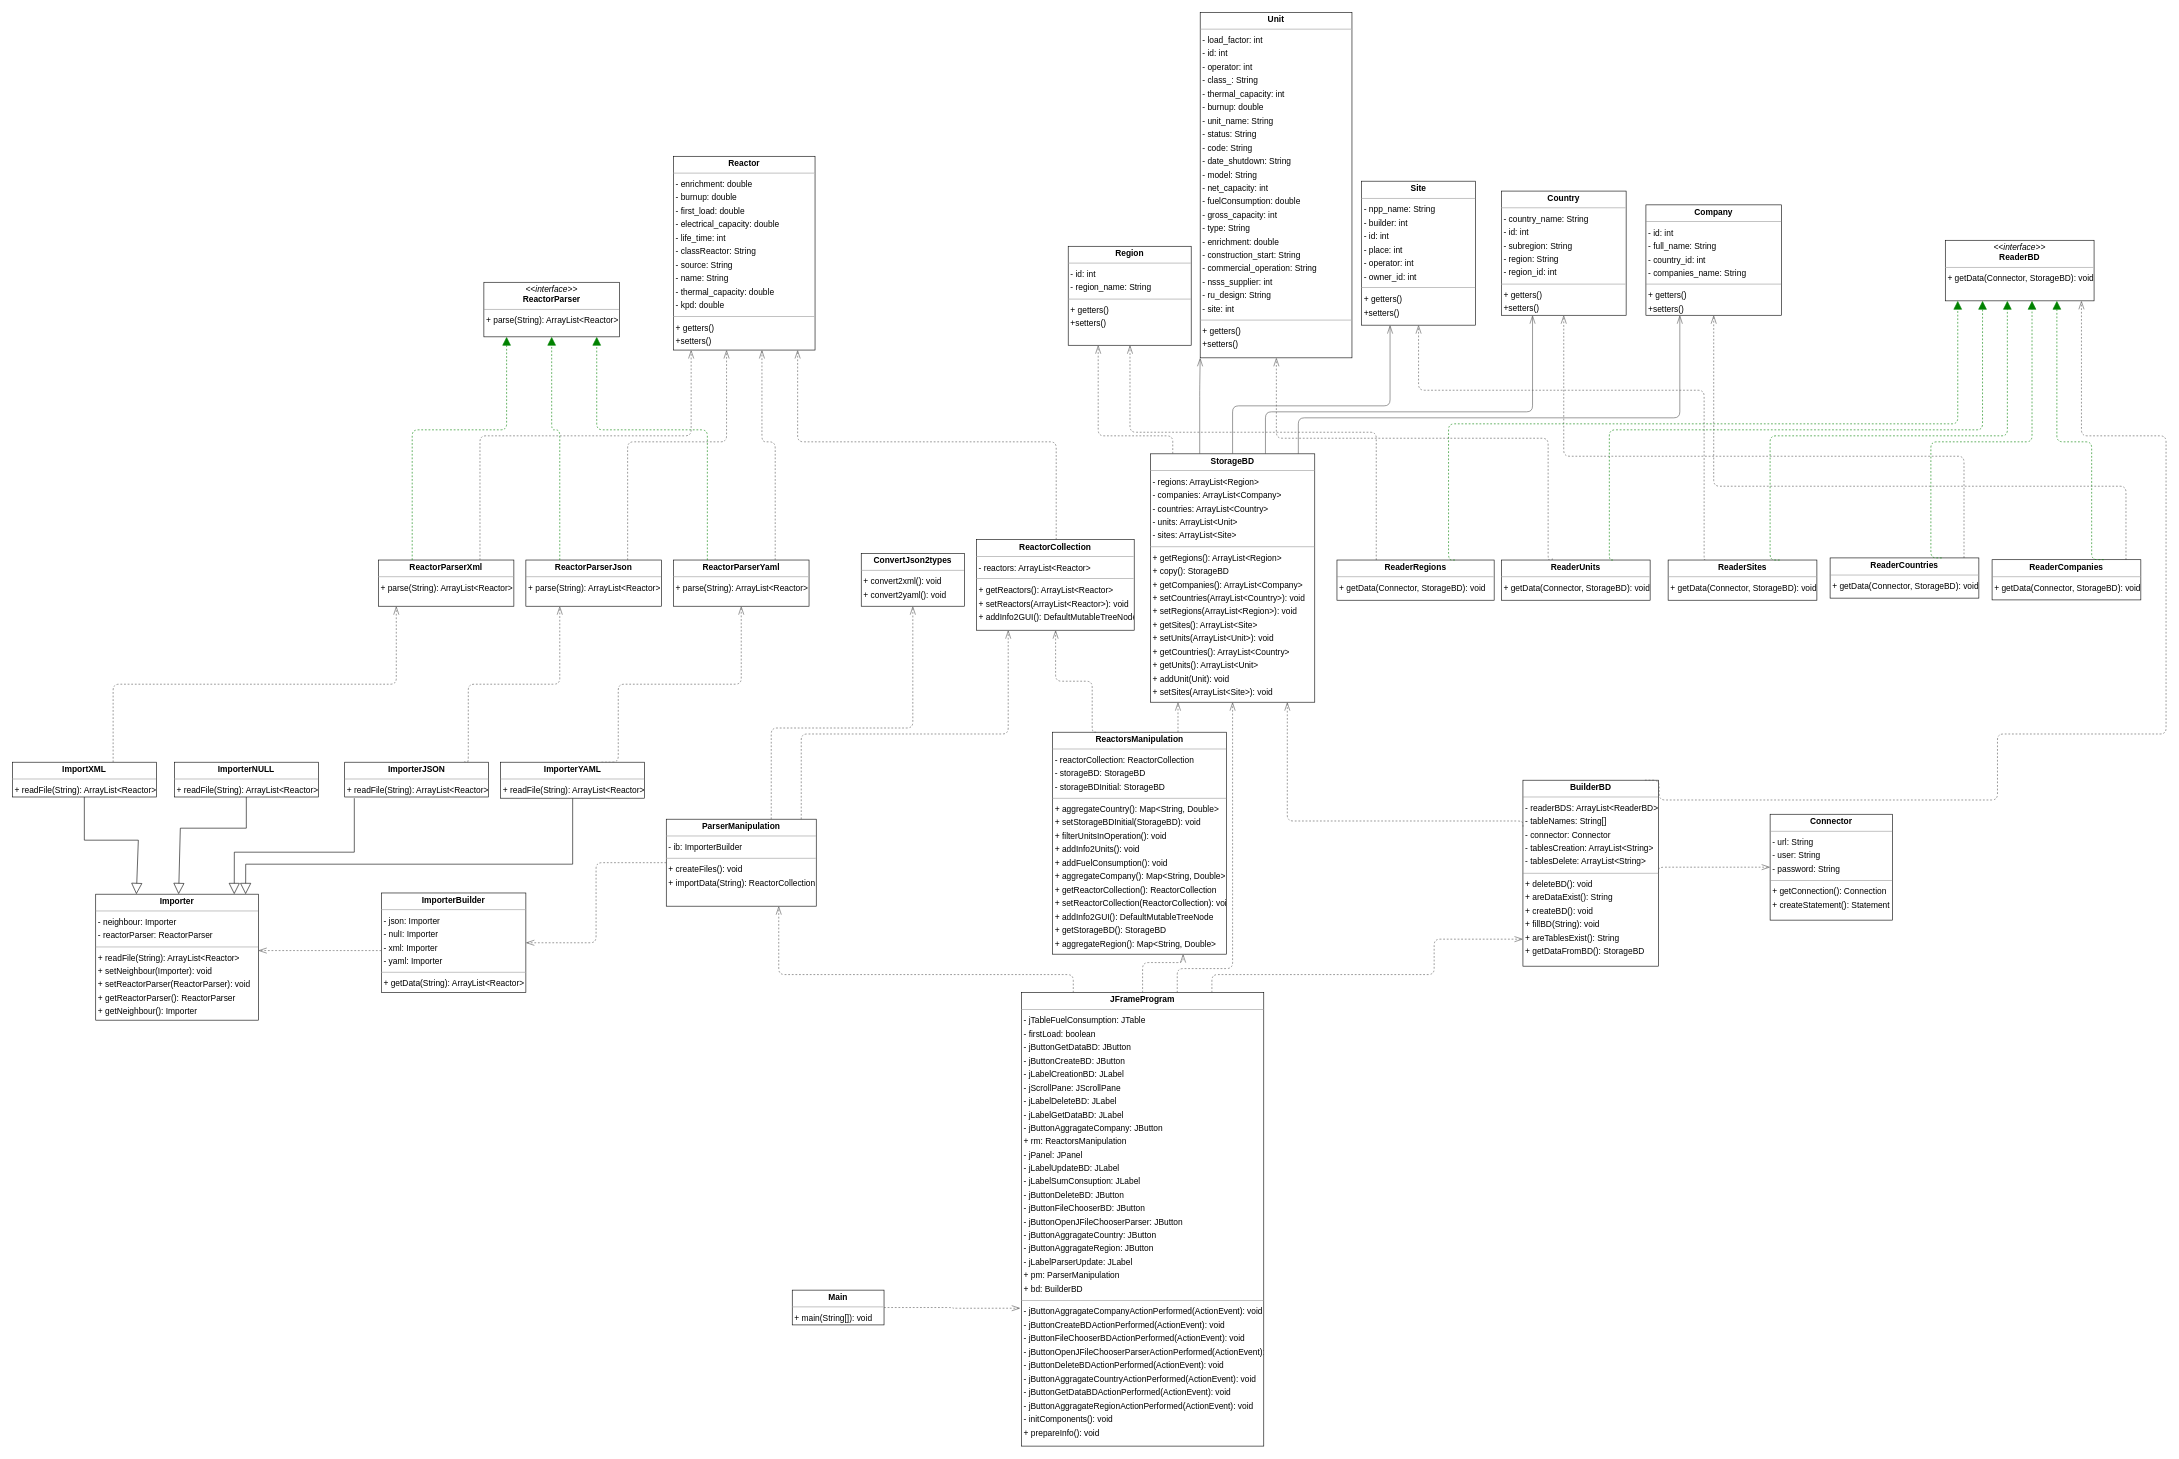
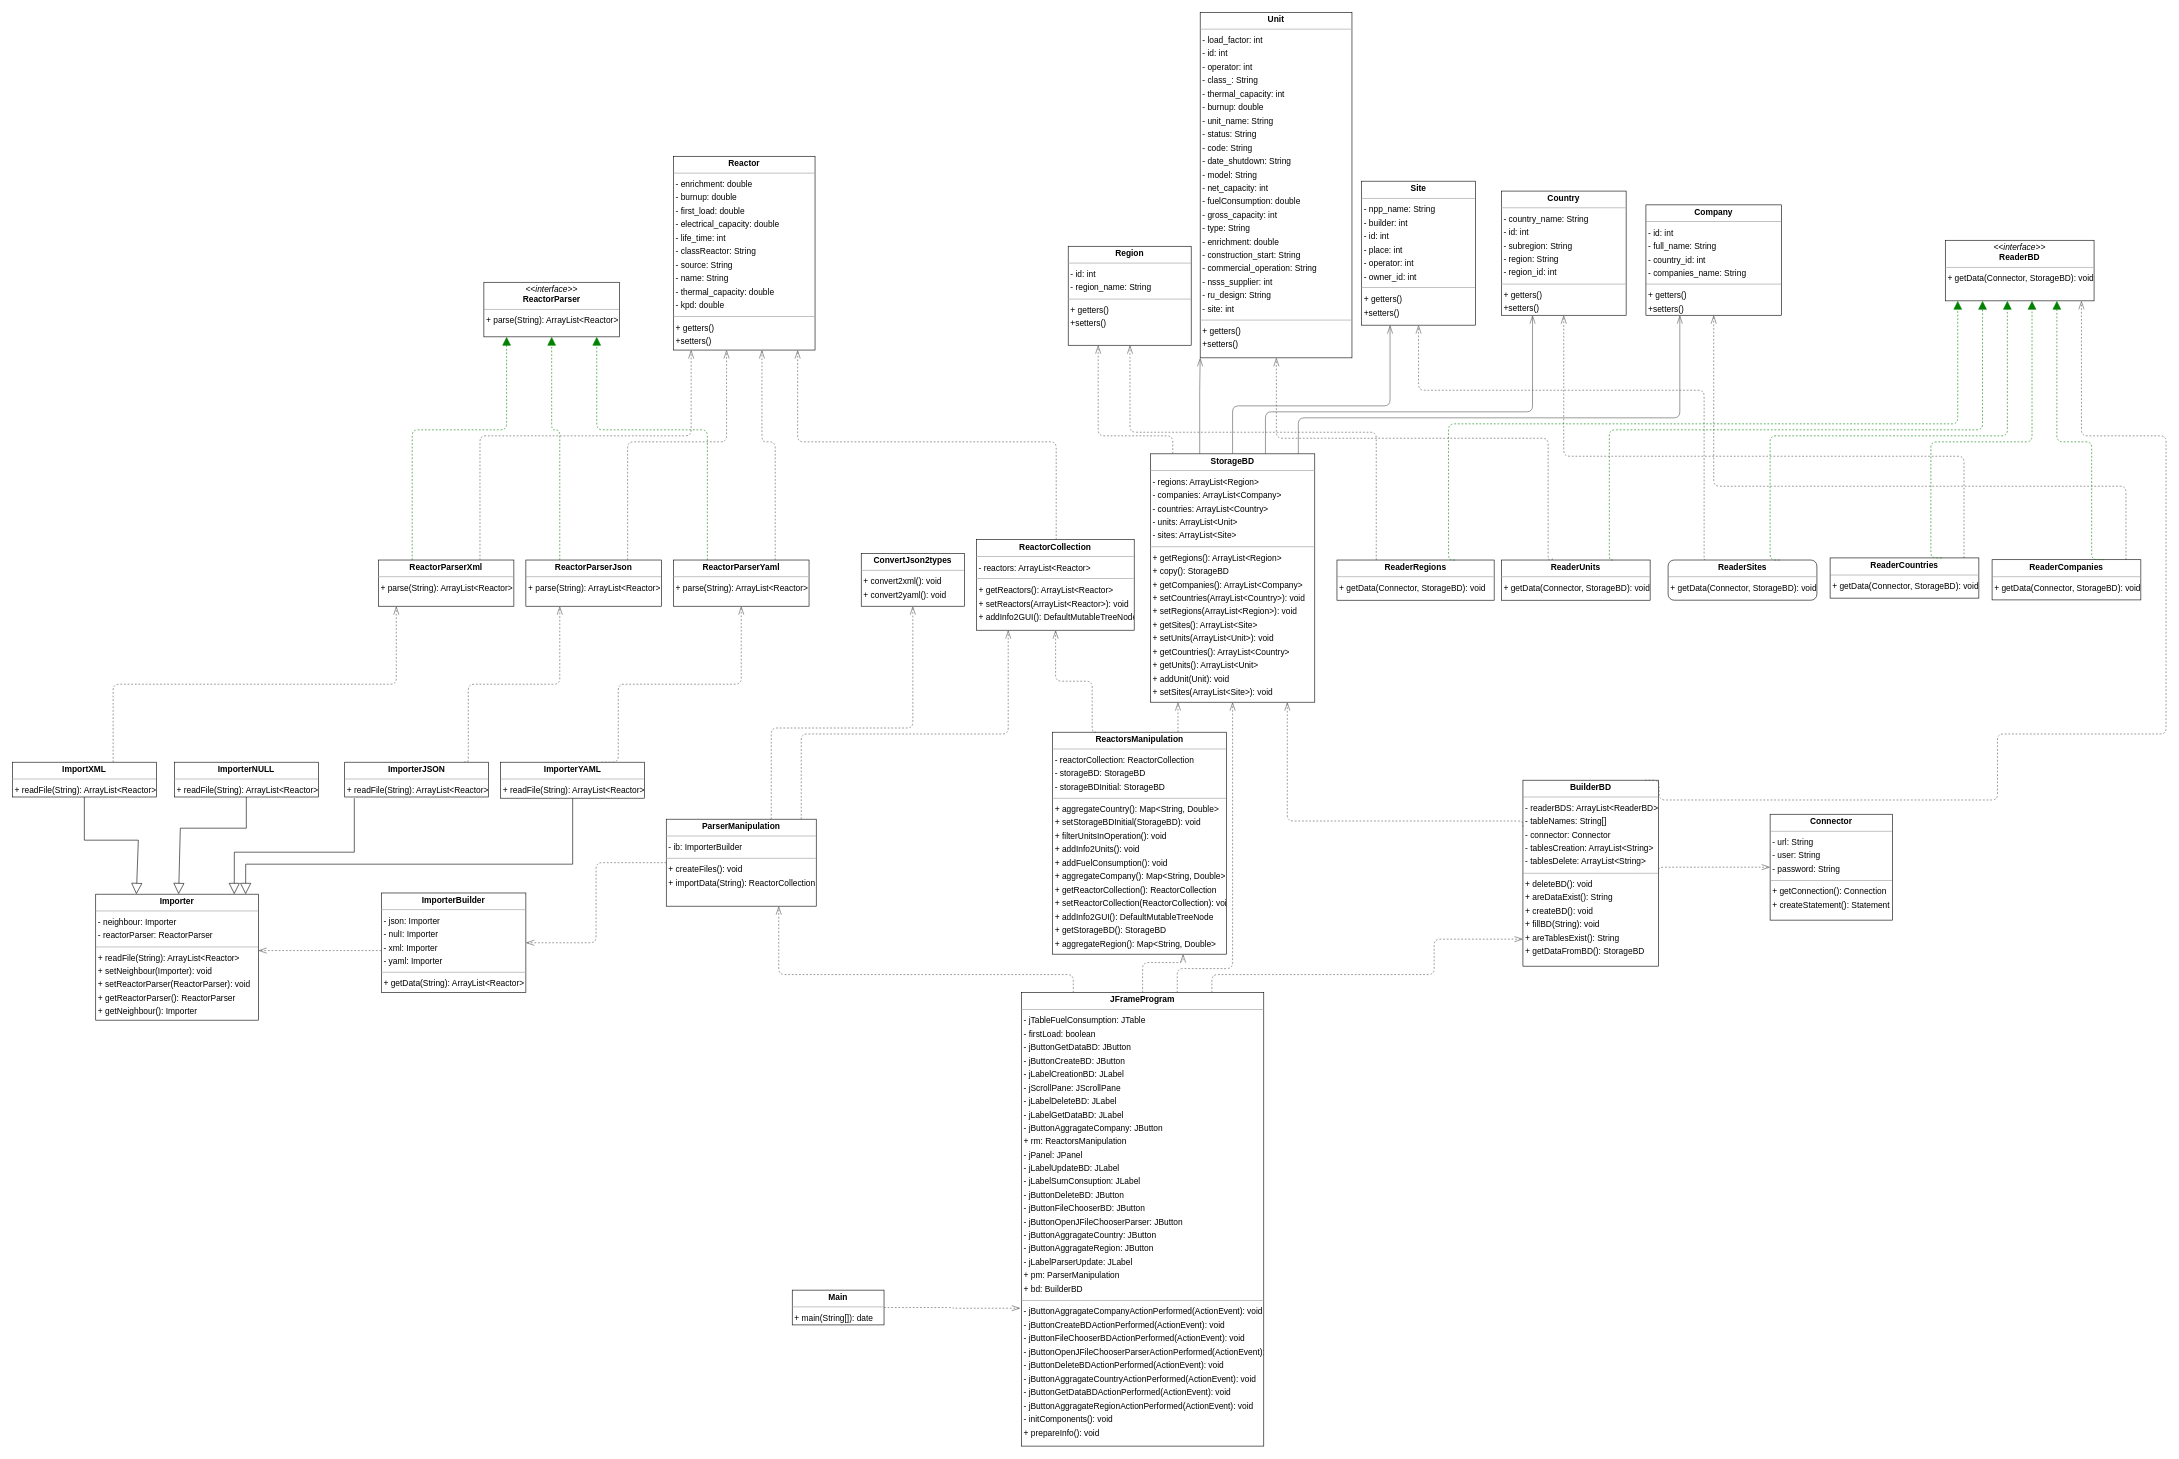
- <mxCell id="26" value="&lt;p style=&quot;margin:0px;margin-top:4px;text-align:center;&quot;&gt;&lt;b&gt;ReaderSites&lt;/b&gt;&lt;/p&gt;&lt;hr size=&quot;1&quot;/&gt;&lt;p style=&quot;margin:0 0 0 4px;line-height:1.6;&quot;&gt;+ getData(Connector, StorageBD): void&lt;/p&gt;" style="verticalAlign=top;align=left;overflow=fill;fontSize=14;fontFamily=Helvetica;html=1;rounded=0;shadow=0;comic=0;labelBackgroundColor=none;strokeWidth=1;" parent="1" vertex="1"><mxGeometry x="2780" y="933" width="248" height="67" as="geometry" /></mxCell>
+ <mxCell id="26" value="&lt;p style=&quot;margin:0px;margin-top:4px;text-align:center;&quot;&gt;&lt;b&gt;ReaderSites&lt;/b&gt;&lt;/p&gt;&lt;hr size=&quot;1&quot;/&gt;&lt;p style=&quot;margin:0 0 0 4px;line-height:1.6;&quot;&gt;+ getData(Connector, StorageBD): void&lt;/p&gt;" style="verticalAlign=top;align=left;overflow=fill;fontSize=14;fontFamily=Helvetica;html=1;shadow=0;comic=0;labelBackgroundColor=none;strokeWidth=1;rounded=1;" parent="1" vertex="1"><mxGeometry x="2780" y="933" width="248" height="67" as="geometry" /></mxCell>
- <mxCell id="8" value="&lt;p style=&quot;margin:0px;margin-top:4px;text-align:center;&quot;&gt;&lt;b&gt;Main&lt;/b&gt;&lt;/p&gt;&lt;hr size=&quot;1&quot;/&gt;&lt;p style=&quot;margin:0 0 0 4px;line-height:1.6;&quot;&gt;+ main(String[]): void&lt;/p&gt;" style="verticalAlign=top;align=left;overflow=fill;fontSize=14;fontFamily=Helvetica;html=1;rounded=0;shadow=0;comic=0;labelBackgroundColor=none;strokeWidth=1;" parent="1" vertex="1"><mxGeometry x="1320" y="2150" width="153" height="58" as="geometry" /></mxCell>
+ <mxCell id="8" value="&lt;p style=&quot;margin:0px;margin-top:4px;text-align:center;&quot;&gt;&lt;b&gt;Main&lt;/b&gt;&lt;/p&gt;&lt;hr size=&quot;1&quot;/&gt;&lt;p style=&quot;margin:0 0 0 4px;line-height:1.6;&quot;&gt;+ main(String[]): date&lt;/p&gt;" style="verticalAlign=top;align=left;overflow=fill;fontSize=14;fontFamily=Helvetica;html=1;rounded=0;shadow=0;comic=0;labelBackgroundColor=none;strokeWidth=1;" parent="1" vertex="1"><mxGeometry x="1320" y="2150" width="153" height="58" as="geometry" /></mxCell>
